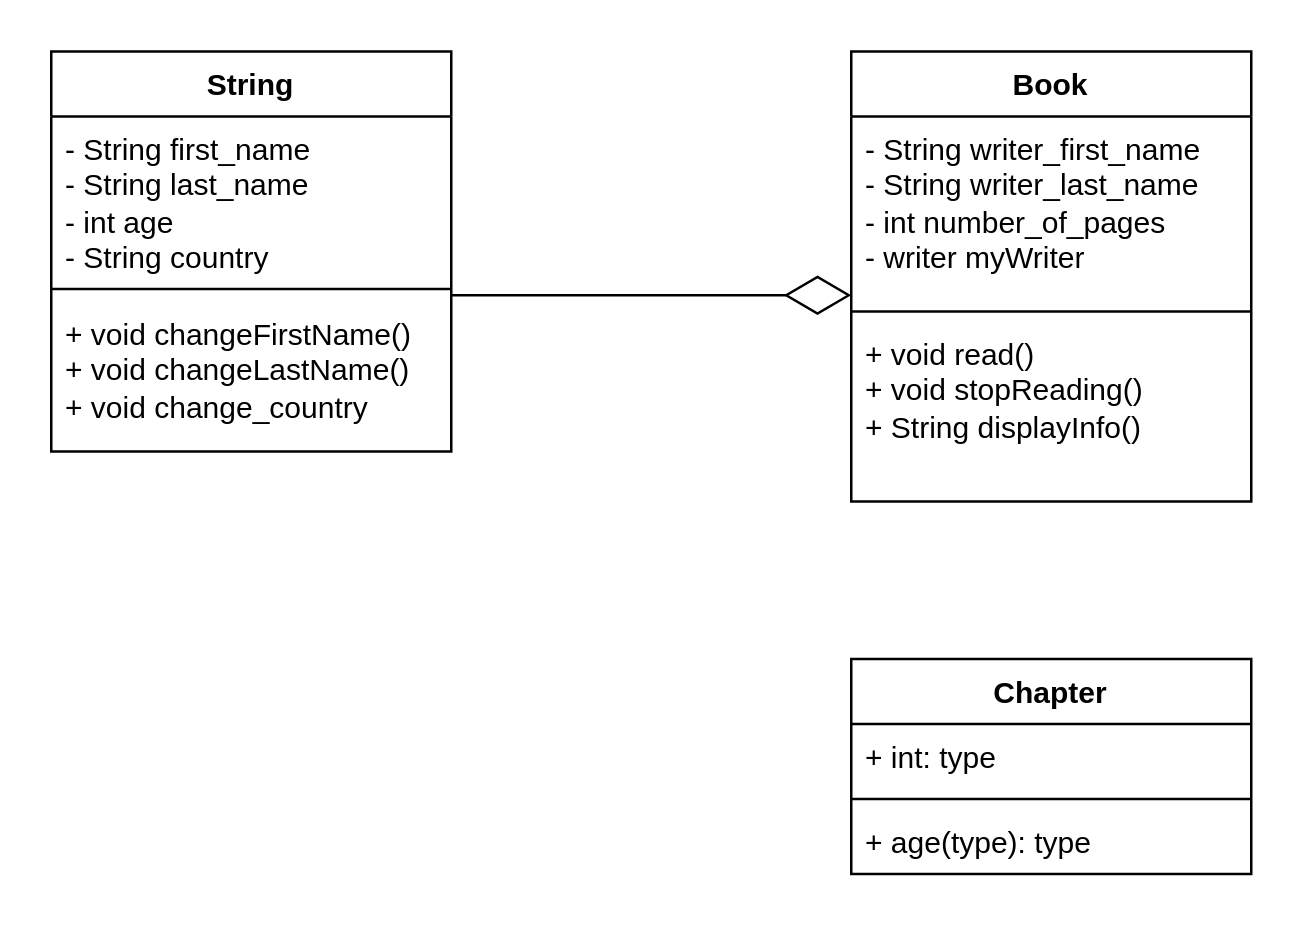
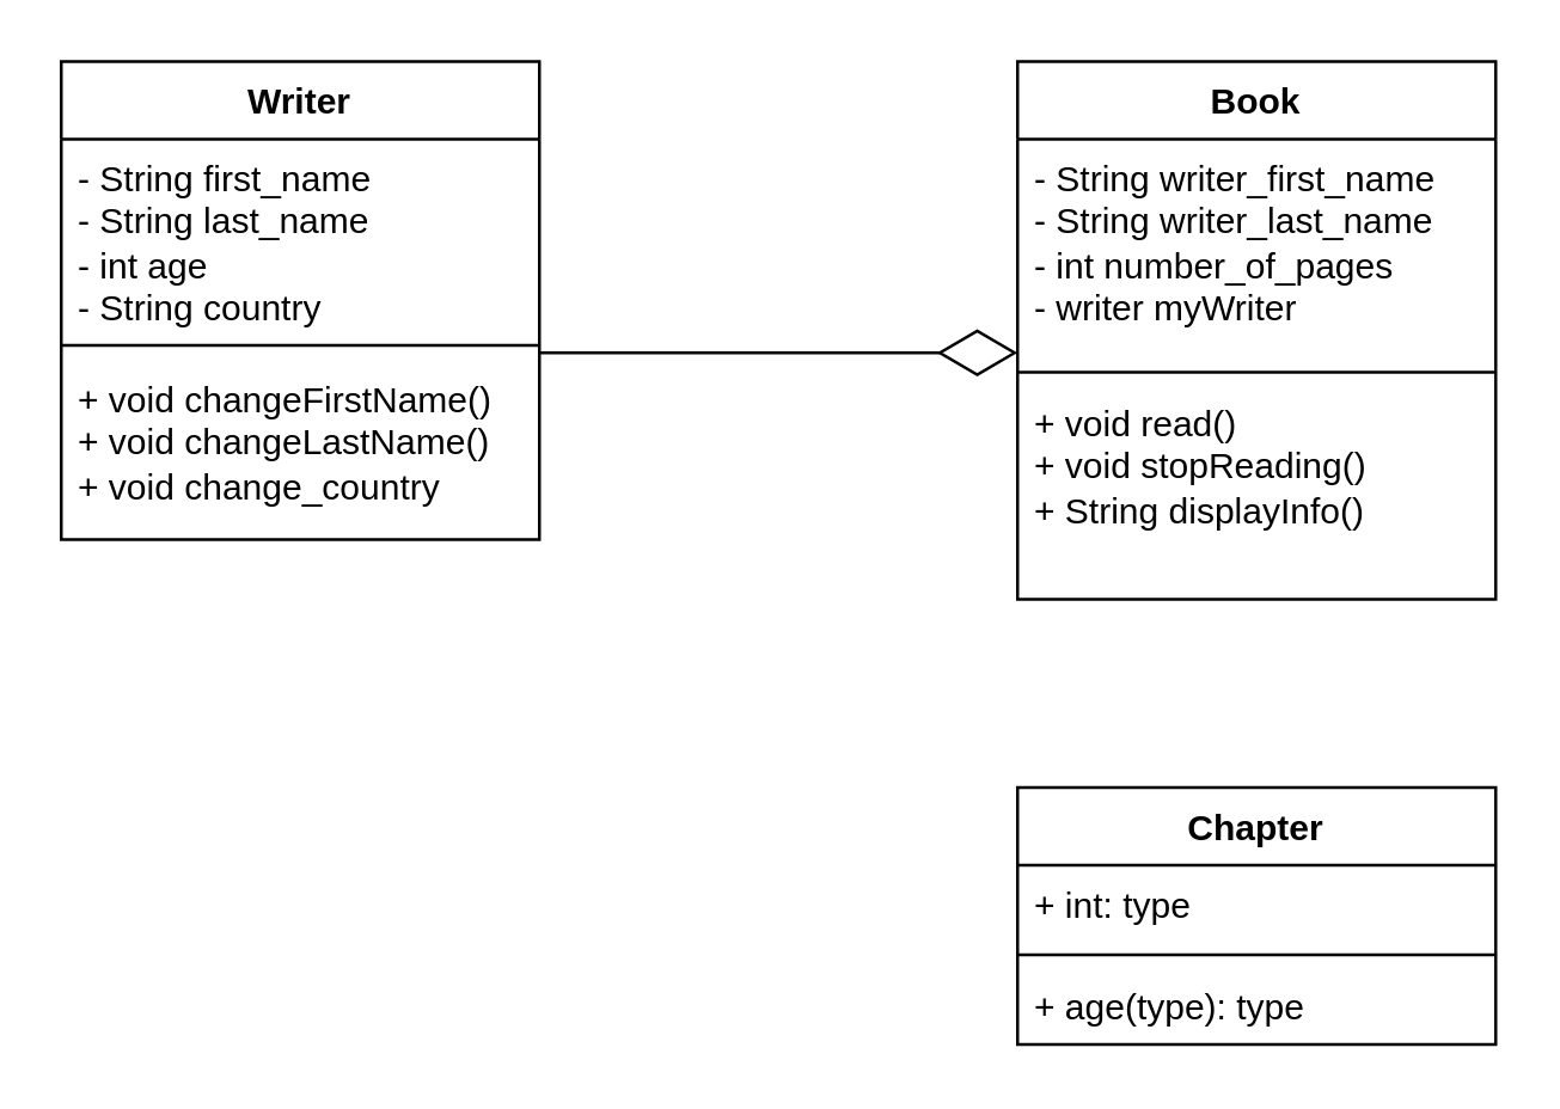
- <mxCell id="6" value="String" style="swimlane;fontStyle=1;align=center;verticalAlign=top;childLayout=stackLayout;horizontal=1;startSize=26;horizontalStack=0;resizeParent=1;resizeParentMax=0;resizeLast=0;collapsible=1;marginBottom=0;whiteSpace=wrap;html=1;" vertex="1" parent="1"><mxGeometry x="20" y="20" width="160" height="160" as="geometry" /></mxCell>
+ <mxCell id="6" value="Writer" style="swimlane;fontStyle=1;align=center;verticalAlign=top;childLayout=stackLayout;horizontal=1;startSize=26;horizontalStack=0;resizeParent=1;resizeParentMax=0;resizeLast=0;collapsible=1;marginBottom=0;whiteSpace=wrap;html=1;" vertex="1" parent="1"><mxGeometry x="20" y="20" width="160" height="160" as="geometry" /></mxCell>
